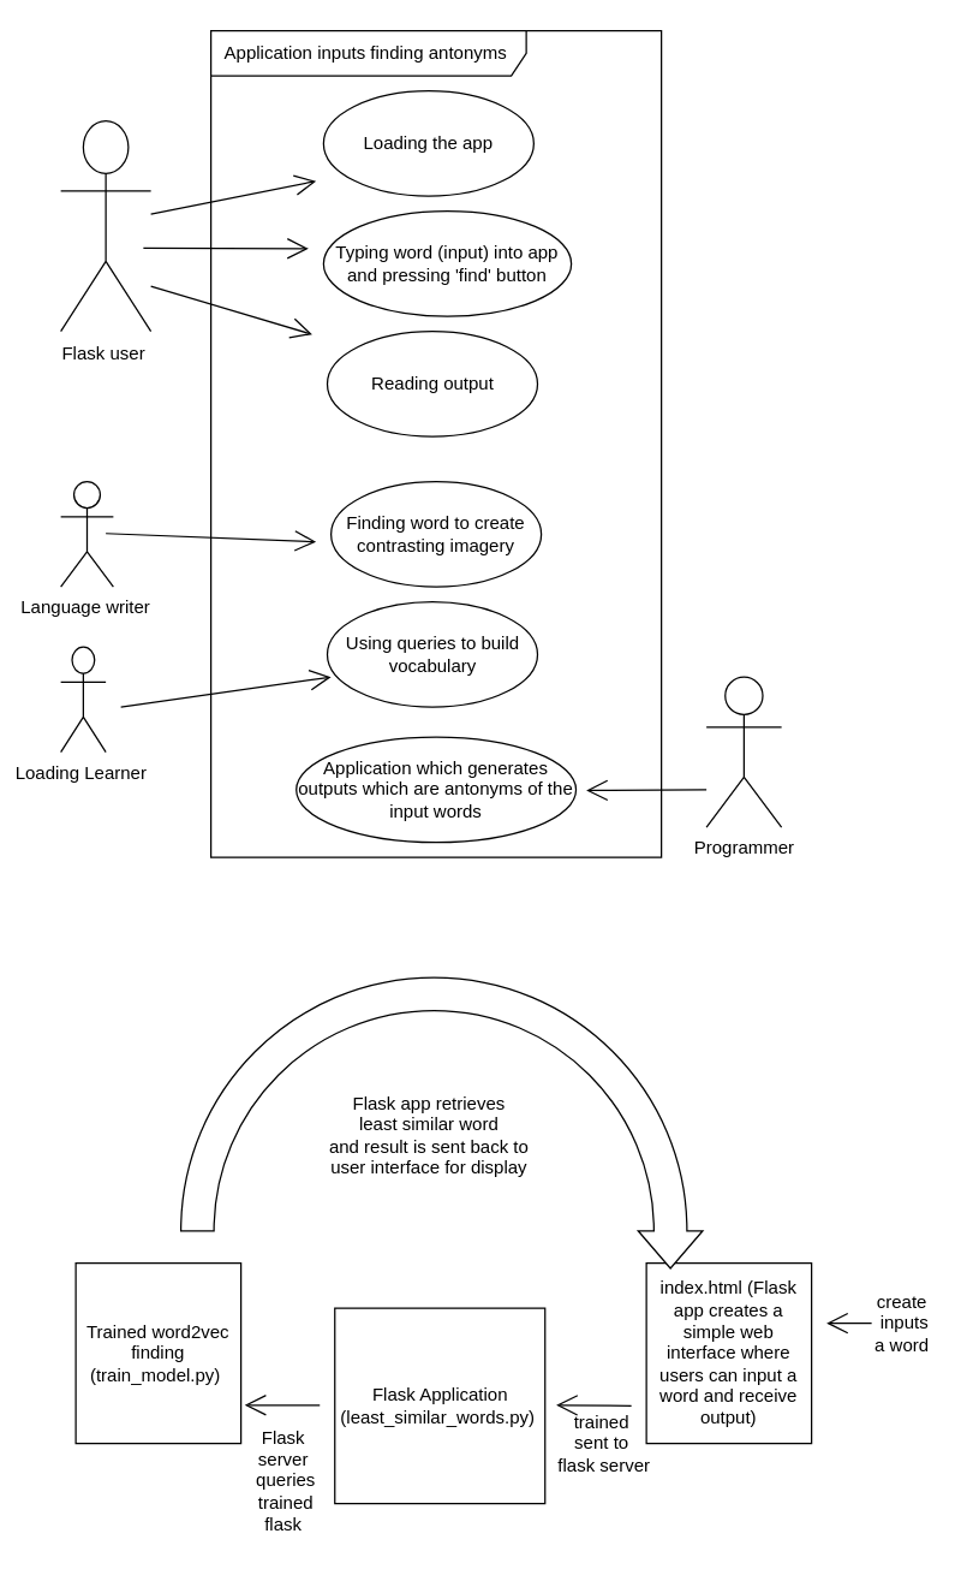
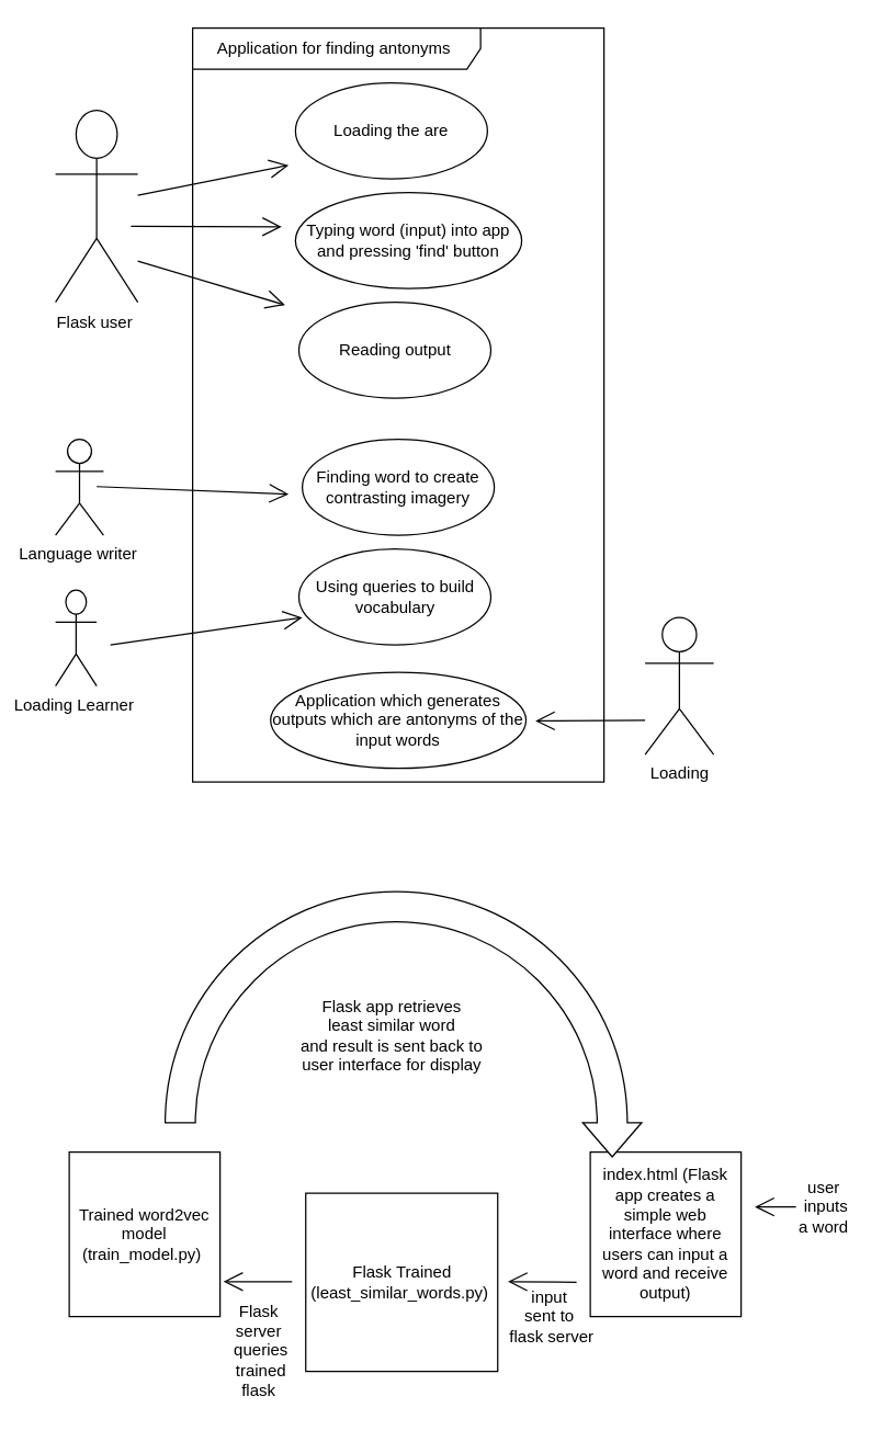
- <mxCell id="18" value="Application inputs finding antonyms&amp;nbsp;" style="shape=umlFrame;whiteSpace=wrap;html=1;pointerEvents=0;width=210;height=30;" vertex="1" parent="1"><mxGeometry x="140" y="20" width="300" height="550" as="geometry" /></mxCell>
+ <mxCell id="18" value="Application for finding antonyms&amp;nbsp;" style="shape=umlFrame;whiteSpace=wrap;html=1;pointerEvents=0;width=210;height=30;" vertex="1" parent="1"><mxGeometry x="140" y="20" width="300" height="550" as="geometry" /></mxCell>
- <mxCell id="24" value="Loading the app" style="ellipse;whiteSpace=wrap;html=1;" vertex="1" parent="1"><mxGeometry x="215" y="60" width="140" height="70" as="geometry" /></mxCell>
+ <mxCell id="24" value="Loading the are" style="ellipse;whiteSpace=wrap;html=1;" vertex="1" parent="1"><mxGeometry x="215" y="60" width="140" height="70" as="geometry" /></mxCell>
- <mxCell id="3" value="Programmer" style="shape=umlActor;verticalLabelPosition=bottom;verticalAlign=top;html=1;" vertex="1" parent="1"><mxGeometry x="470" y="450" width="50" height="100" as="geometry" /></mxCell>
+ <mxCell id="3" value="Loading" style="shape=umlActor;verticalLabelPosition=bottom;verticalAlign=top;html=1;" vertex="1" parent="1"><mxGeometry x="470" y="450" width="50" height="100" as="geometry" /></mxCell>
- <mxCell id="10" value="create&lt;br&gt;&amp;nbsp;inputs &lt;br&gt;a word" style="text;html=1;align=center;verticalAlign=middle;resizable=0;points=[];autosize=1;strokeColor=none;fillColor=none;" vertex="1" parent="1"><mxGeometry x="570" y="850" width="60" height="60" as="geometry" /></mxCell>
+ <mxCell id="10" value="user&lt;br&gt;&amp;nbsp;inputs &lt;br&gt;a word" style="text;html=1;align=center;verticalAlign=middle;resizable=0;points=[];autosize=1;strokeColor=none;fillColor=none;" vertex="1" parent="1"><mxGeometry x="570" y="850" width="60" height="60" as="geometry" /></mxCell>
- <mxCell id="7" value="Trained word2vec finding (train_model.py)&amp;nbsp;" style="html=1;whiteSpace=wrap;" vertex="1" parent="1"><mxGeometry x="50" y="840" width="110" height="120" as="geometry" /></mxCell>
+ <mxCell id="7" value="Trained word2vec model (train_model.py)&amp;nbsp;" style="html=1;whiteSpace=wrap;" vertex="1" parent="1"><mxGeometry x="50" y="840" width="110" height="120" as="geometry" /></mxCell>
- <mxCell id="12" value="Flask Application (least_similar_words.py)&amp;nbsp;" style="html=1;whiteSpace=wrap;" vertex="1" parent="1"><mxGeometry x="222.5" y="870" width="140" height="130" as="geometry" /></mxCell>
+ <mxCell id="12" value="Flask Trained (least_similar_words.py)&amp;nbsp;" style="html=1;whiteSpace=wrap;" vertex="1" parent="1"><mxGeometry x="222.5" y="870" width="140" height="130" as="geometry" /></mxCell>
- <mxCell id="13" value="trained &lt;br&gt;sent to&lt;br&gt;&amp;nbsp;flask server" style="text;html=1;align=center;verticalAlign=middle;resizable=0;points=[];autosize=1;strokeColor=none;fillColor=none;" vertex="1" parent="1"><mxGeometry x="355" y="930" width="90" height="60" as="geometry" /></mxCell>
+ <mxCell id="13" value="input &lt;br&gt;sent to&lt;br&gt;&amp;nbsp;flask server" style="text;html=1;align=center;verticalAlign=middle;resizable=0;points=[];autosize=1;strokeColor=none;fillColor=none;" vertex="1" parent="1"><mxGeometry x="355" y="930" width="90" height="60" as="geometry" /></mxCell>
